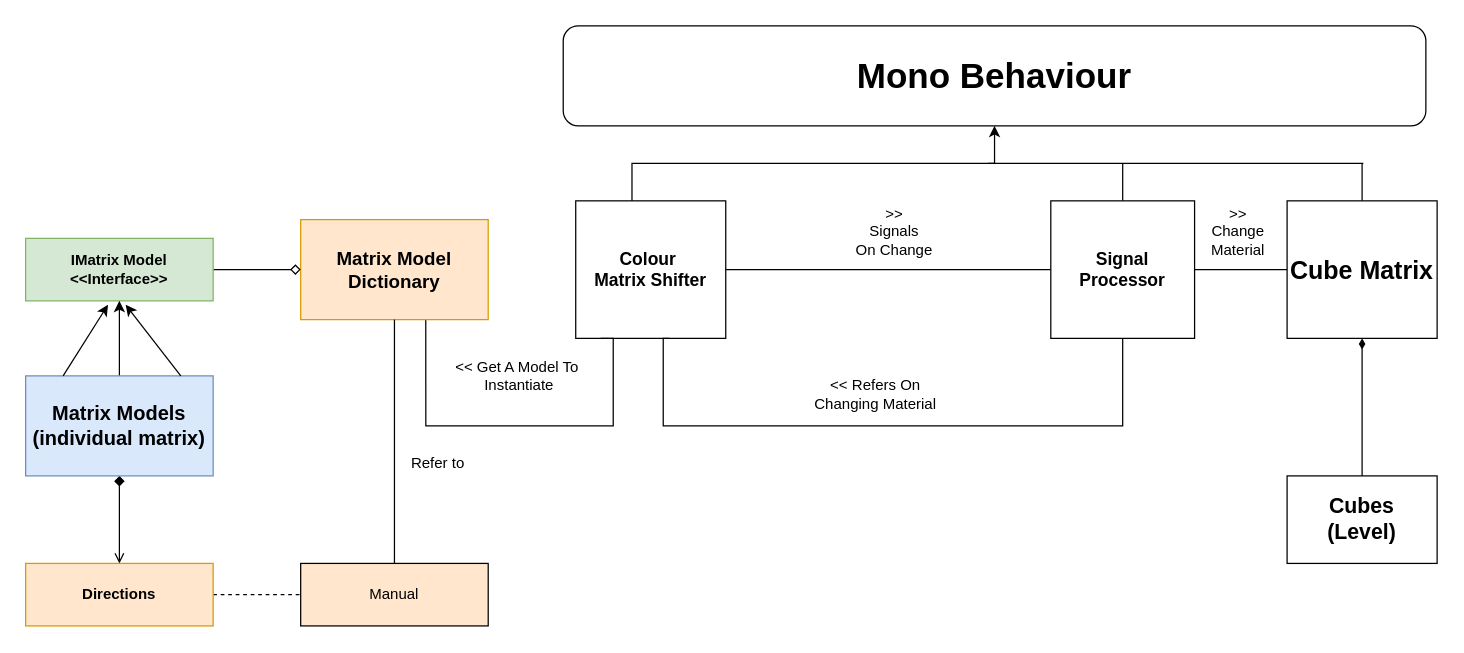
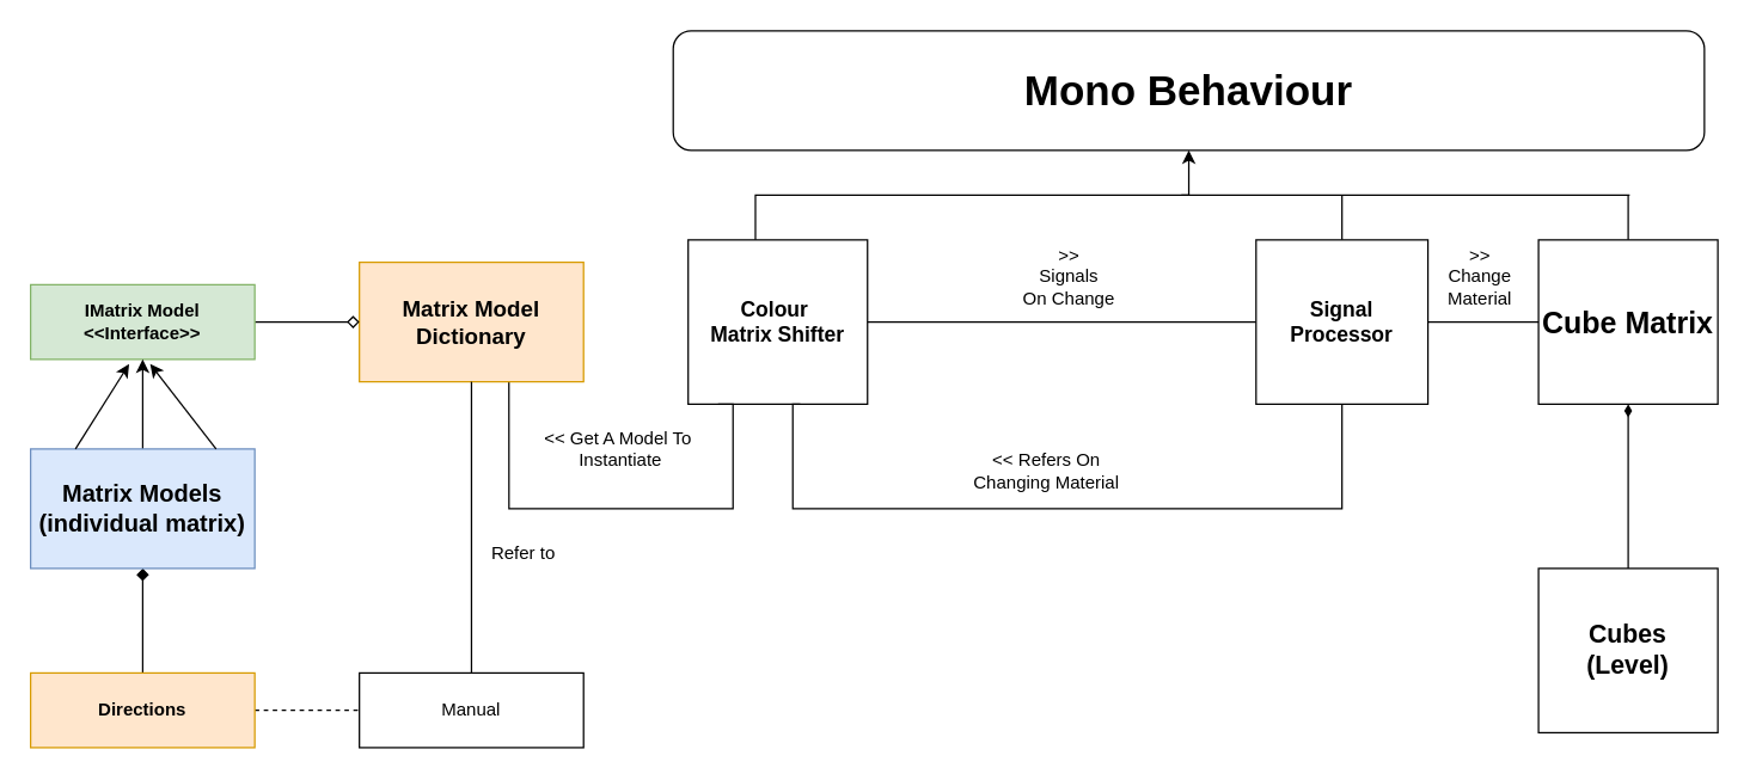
- <mxCell id="29" value="&lt;div style=&quot;font-size: 17px;&quot;&gt;&lt;font style=&quot;font-size: 17px;&quot;&gt;&lt;b&gt;Cubes&lt;/b&gt;&lt;/font&gt;&lt;/div&gt;&lt;div style=&quot;font-size: 17px;&quot;&gt;&lt;font style=&quot;font-size: 17px;&quot;&gt;&lt;b&gt;&lt;font style=&quot;font-size: 17px;&quot;&gt;(Level)&lt;/font&gt;&lt;br&gt;&lt;/b&gt;&lt;/font&gt;&lt;/div&gt;" style="rounded=0;whiteSpace=wrap;html=1;" parent="1" vertex="1"><mxGeometry x="1029" y="380" width="120" height="70" as="geometry" /></mxCell>
+ <mxCell id="29" value="&lt;div style=&quot;font-size: 17px;&quot;&gt;&lt;font style=&quot;font-size: 17px;&quot;&gt;&lt;b&gt;Cubes&lt;/b&gt;&lt;/font&gt;&lt;/div&gt;&lt;div style=&quot;font-size: 17px;&quot;&gt;&lt;font style=&quot;font-size: 17px;&quot;&gt;&lt;b&gt;&lt;font style=&quot;font-size: 17px;&quot;&gt;(Level)&lt;/font&gt;&lt;br&gt;&lt;/b&gt;&lt;/font&gt;&lt;/div&gt;" style="rounded=0;whiteSpace=wrap;html=1;" parent="1" vertex="1"><mxGeometry x="1029" y="380" width="120" height="110" as="geometry" /></mxCell>
- <mxCell id="21" style="edgeStyle=orthogonalEdgeStyle;rounded=0;orthogonalLoop=1;jettySize=auto;html=1;entryX=0.5;entryY=0;entryDx=0;entryDy=0;endArrow=open;endFill=0;startArrow=diamond;startFill=1;" parent="1" source="22" target="24" edge="1"><mxGeometry relative="1" as="geometry" /></mxCell>
+ <mxCell id="21" style="edgeStyle=orthogonalEdgeStyle;rounded=0;orthogonalLoop=1;jettySize=auto;html=1;entryX=0.5;entryY=0;entryDx=0;entryDy=0;endArrow=none;endFill=0;startArrow=diamond;startFill=1;" parent="1" source="22" target="24" edge="1"><mxGeometry relative="1" as="geometry" /></mxCell>
- <mxCell id="31" value="Manual" style="rounded=0;whiteSpace=wrap;html=1;fillColor=#ffe6cc;" vertex="1" parent="1"><mxGeometry x="240" y="450" width="150" height="50" as="geometry" /></mxCell>
+ <mxCell id="31" value="Manual" style="rounded=0;whiteSpace=wrap;html=1;" vertex="1" parent="1"><mxGeometry x="240" y="450" width="150" height="50" as="geometry" /></mxCell>
